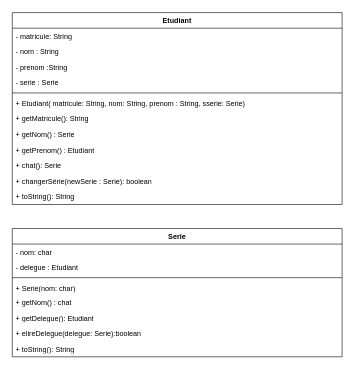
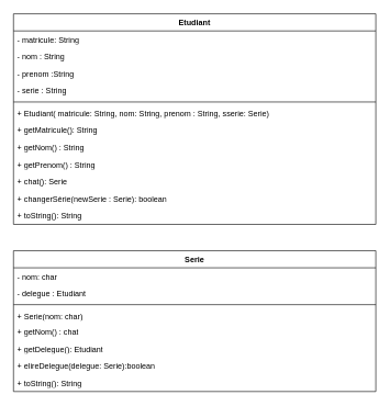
- <mxCell id="6" value="&lt;font style=&quot;vertical-align: inherit;&quot;&gt;&lt;font style=&quot;vertical-align: inherit;&quot;&gt;- serie : Serie&lt;/font&gt;&lt;/font&gt;" style="text;strokeColor=none;fillColor=none;align=left;verticalAlign=top;spacingLeft=4;spacingRight=4;overflow=hidden;rotatable=0;points=[[0,0.5],[1,0.5]];portConstraint=eastwest;whiteSpace=wrap;html=1;" vertex="1" parent="2"><mxGeometry y="104" width="550" height="26" as="geometry" /></mxCell>
+ <mxCell id="6" value="&lt;font style=&quot;vertical-align: inherit;&quot;&gt;&lt;font style=&quot;vertical-align: inherit;&quot;&gt;- serie : String&lt;/font&gt;&lt;/font&gt;" style="text;strokeColor=none;fillColor=none;align=left;verticalAlign=top;spacingLeft=4;spacingRight=4;overflow=hidden;rotatable=0;points=[[0,0.5],[1,0.5]];portConstraint=eastwest;whiteSpace=wrap;html=1;" vertex="1" parent="2"><mxGeometry y="104" width="550" height="26" as="geometry" /></mxCell>
- <mxCell id="10" value="&lt;font style=&quot;vertical-align: inherit;&quot;&gt;&lt;font style=&quot;vertical-align: inherit;&quot;&gt;+ getNom() : Serie&lt;/font&gt;&lt;/font&gt;" style="text;strokeColor=none;fillColor=none;align=left;verticalAlign=top;spacingLeft=4;spacingRight=4;overflow=hidden;rotatable=0;points=[[0,0.5],[1,0.5]];portConstraint=eastwest;whiteSpace=wrap;html=1;" vertex="1" parent="2"><mxGeometry y="190" width="550" height="26" as="geometry" /></mxCell>
+ <mxCell id="10" value="&lt;font style=&quot;vertical-align: inherit;&quot;&gt;&lt;font style=&quot;vertical-align: inherit;&quot;&gt;+ getNom() : String&lt;/font&gt;&lt;/font&gt;" style="text;strokeColor=none;fillColor=none;align=left;verticalAlign=top;spacingLeft=4;spacingRight=4;overflow=hidden;rotatable=0;points=[[0,0.5],[1,0.5]];portConstraint=eastwest;whiteSpace=wrap;html=1;" vertex="1" parent="2"><mxGeometry y="190" width="550" height="26" as="geometry" /></mxCell>
- <mxCell id="11" value="&lt;font style=&quot;vertical-align: inherit;&quot;&gt;&lt;font style=&quot;vertical-align: inherit;&quot;&gt;+ getPrenom() : Etudiant&lt;/font&gt;&lt;/font&gt;" style="text;strokeColor=none;fillColor=none;align=left;verticalAlign=top;spacingLeft=4;spacingRight=4;overflow=hidden;rotatable=0;points=[[0,0.5],[1,0.5]];portConstraint=eastwest;whiteSpace=wrap;html=1;" vertex="1" parent="2"><mxGeometry y="216" width="550" height="26" as="geometry" /></mxCell>
+ <mxCell id="11" value="&lt;font style=&quot;vertical-align: inherit;&quot;&gt;&lt;font style=&quot;vertical-align: inherit;&quot;&gt;+ getPrenom() : String&lt;/font&gt;&lt;/font&gt;" style="text;strokeColor=none;fillColor=none;align=left;verticalAlign=top;spacingLeft=4;spacingRight=4;overflow=hidden;rotatable=0;points=[[0,0.5],[1,0.5]];portConstraint=eastwest;whiteSpace=wrap;html=1;" vertex="1" parent="2"><mxGeometry y="216" width="550" height="26" as="geometry" /></mxCell>
